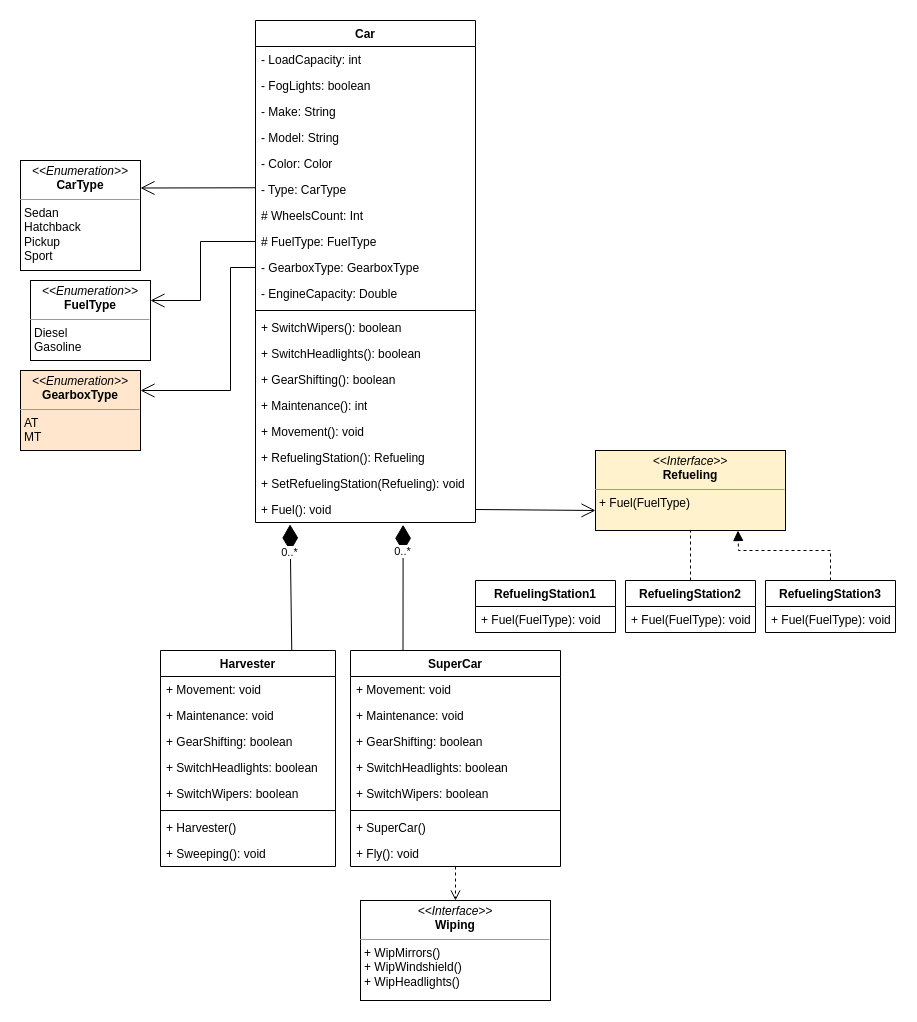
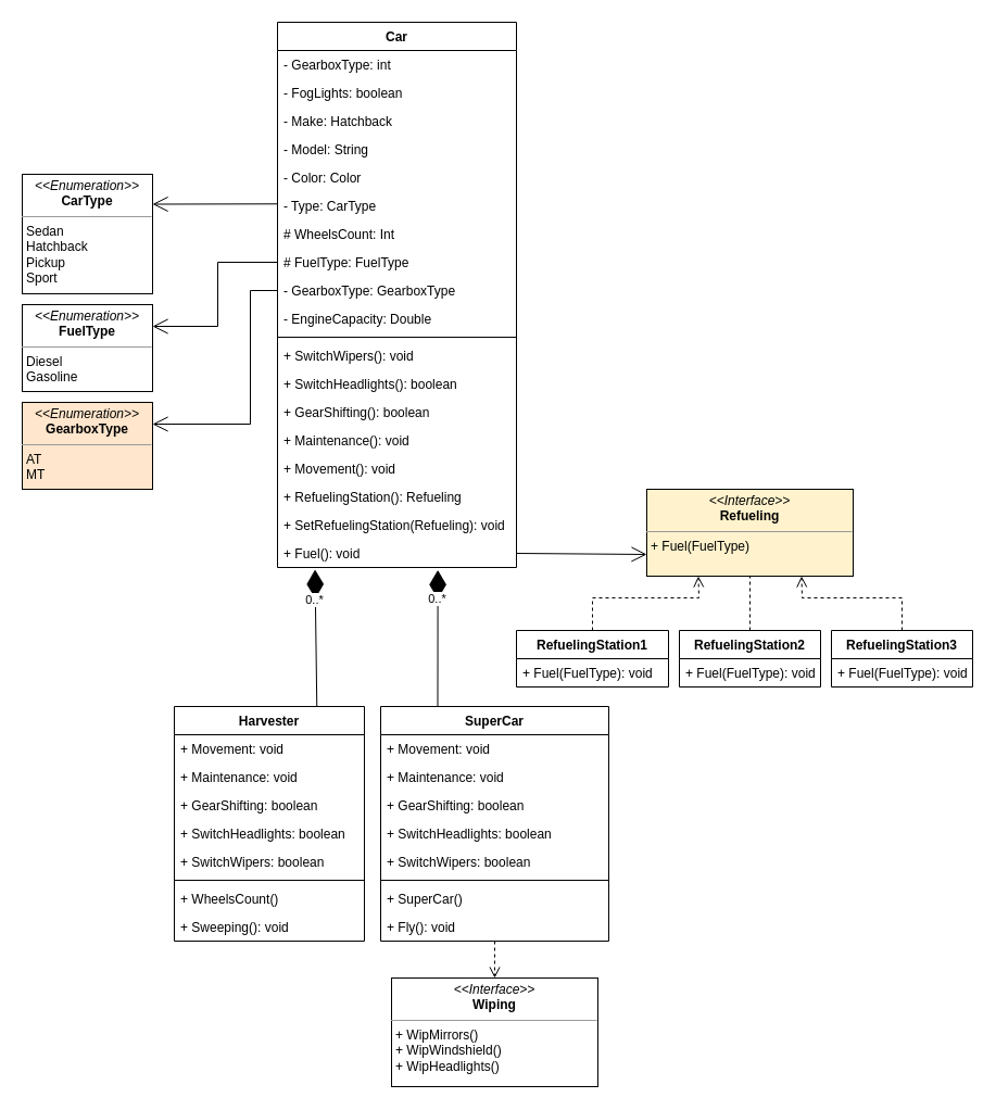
- <mxCell id="12" value="- LoadCapacity: int" style="text;strokeColor=none;fillColor=none;align=left;verticalAlign=top;spacingLeft=4;spacingRight=4;overflow=hidden;rotatable=0;points=[[0,0.5],[1,0.5]];portConstraint=eastwest;whiteSpace=wrap;" vertex="1" parent="11"><mxGeometry y="26" width="220" height="26" as="geometry" /></mxCell>
+ <mxCell id="12" value="- GearboxType: int" style="text;strokeColor=none;fillColor=none;align=left;verticalAlign=top;spacingLeft=4;spacingRight=4;overflow=hidden;rotatable=0;points=[[0,0.5],[1,0.5]];portConstraint=eastwest;whiteSpace=wrap;" vertex="1" parent="11"><mxGeometry y="26" width="220" height="26" as="geometry" /></mxCell>
- <mxCell id="14" value="- Make: String" style="text;strokeColor=none;fillColor=none;align=left;verticalAlign=top;spacingLeft=4;spacingRight=4;overflow=hidden;rotatable=0;points=[[0,0.5],[1,0.5]];portConstraint=eastwest;whiteSpace=wrap;" vertex="1" parent="11"><mxGeometry y="78" width="220" height="26" as="geometry" /></mxCell>
+ <mxCell id="14" value="- Make: Hatchback" style="text;strokeColor=none;fillColor=none;align=left;verticalAlign=top;spacingLeft=4;spacingRight=4;overflow=hidden;rotatable=0;points=[[0,0.5],[1,0.5]];portConstraint=eastwest;whiteSpace=wrap;" vertex="1" parent="11"><mxGeometry y="78" width="220" height="26" as="geometry" /></mxCell>
- <mxCell id="49" value="&lt;p style=&quot;margin: 4px 0px 0px; text-align: center; line-height: 1.2;&quot;&gt;&lt;i&gt;&amp;lt;&amp;lt;Enumeration&amp;gt;&amp;gt;&lt;/i&gt;&lt;br&gt;&lt;b&gt;FuelType&lt;/b&gt;&lt;/p&gt;&lt;hr size=&quot;1&quot;&gt;&lt;p style=&quot;margin:0px;margin-left:4px;&quot;&gt;Diesel&lt;/p&gt;&lt;p style=&quot;margin:0px;margin-left:4px;&quot;&gt;Gasoline&lt;/p&gt;" style="verticalAlign=top;align=left;overflow=fill;fontSize=12;fontFamily=Helvetica;html=1;" vertex="1" parent="1"><mxGeometry x="30" y="280" width="120" height="80" as="geometry" /></mxCell>
+ <mxCell id="49" value="&lt;p style=&quot;margin: 4px 0px 0px; text-align: center; line-height: 1.2;&quot;&gt;&lt;i&gt;&amp;lt;&amp;lt;Enumeration&amp;gt;&amp;gt;&lt;/i&gt;&lt;br&gt;&lt;b&gt;FuelType&lt;/b&gt;&lt;/p&gt;&lt;hr size=&quot;1&quot;&gt;&lt;p style=&quot;margin:0px;margin-left:4px;&quot;&gt;Diesel&lt;/p&gt;&lt;p style=&quot;margin:0px;margin-left:4px;&quot;&gt;Gasoline&lt;/p&gt;" style="verticalAlign=top;align=left;overflow=fill;fontSize=12;fontFamily=Helvetica;html=1;" vertex="1" parent="1"><mxGeometry x="20" y="280" width="120" height="80" as="geometry" /></mxCell>
- <mxCell id="23" value="+ SwitchWipers(): boolean" style="text;strokeColor=none;fillColor=none;align=left;verticalAlign=top;spacingLeft=4;spacingRight=4;overflow=hidden;rotatable=0;points=[[0,0.5],[1,0.5]];portConstraint=eastwest;whiteSpace=wrap;" vertex="1" parent="11"><mxGeometry y="294" width="220" height="26" as="geometry" /></mxCell>
+ <mxCell id="23" value="+ SwitchWipers(): void" style="text;strokeColor=none;fillColor=none;align=left;verticalAlign=top;spacingLeft=4;spacingRight=4;overflow=hidden;rotatable=0;points=[[0,0.5],[1,0.5]];portConstraint=eastwest;whiteSpace=wrap;" vertex="1" parent="11"><mxGeometry y="294" width="220" height="26" as="geometry" /></mxCell>
- <mxCell id="26" value="+ Maintenance(): int" style="text;strokeColor=none;fillColor=none;align=left;verticalAlign=top;spacingLeft=4;spacingRight=4;overflow=hidden;rotatable=0;points=[[0,0.5],[1,0.5]];portConstraint=eastwest;whiteSpace=wrap;" vertex="1" parent="11"><mxGeometry y="372" width="220" height="26" as="geometry" /></mxCell>
+ <mxCell id="26" value="+ Maintenance(): void" style="text;strokeColor=none;fillColor=none;align=left;verticalAlign=top;spacingLeft=4;spacingRight=4;overflow=hidden;rotatable=0;points=[[0,0.5],[1,0.5]];portConstraint=eastwest;whiteSpace=wrap;" vertex="1" parent="11"><mxGeometry y="372" width="220" height="26" as="geometry" /></mxCell>
- <mxCell id="54" value="" style="html=1;verticalAlign=bottom;endArrow=block;dashed=1;endSize=8;rounded=0;exitX=0.5;exitY=0;exitDx=0;exitDy=0;entryX=0.75;entryY=1;entryDx=0;entryDy=0;" edge="1" parent="1" source="46" target="40"><mxGeometry relative="1" as="geometry"><mxPoint x="525" y="520" as="sourcePoint" /><mxPoint x="445" y="520" as="targetPoint" /><Array as="points"><mxPoint x="830" y="550" /><mxPoint x="738" y="550" /></Array></mxGeometry></mxCell>
+ <mxCell id="54" value="" style="html=1;verticalAlign=bottom;endArrow=open;dashed=1;endSize=8;rounded=0;exitX=0.5;exitY=0;exitDx=0;exitDy=0;entryX=0.75;entryY=1;entryDx=0;entryDy=0;" edge="1" parent="1" source="46" target="40"><mxGeometry relative="1" as="geometry"><mxPoint x="525" y="520" as="sourcePoint" /><mxPoint x="445" y="520" as="targetPoint" /><Array as="points"><mxPoint x="830" y="550" /><mxPoint x="738" y="550" /></Array></mxGeometry></mxCell>
+ <mxCell id="56" value="" style="html=1;verticalAlign=bottom;endArrow=open;dashed=1;endSize=8;rounded=0;exitX=0.5;exitY=0;exitDx=0;exitDy=0;entryX=0.25;entryY=1;entryDx=0;entryDy=0;" edge="1" parent="1" source="42" target="40"><mxGeometry relative="1" as="geometry"><mxPoint x="545" y="540" as="sourcePoint" /><mxPoint x="465" y="540" as="targetPoint" /><Array as="points"><mxPoint x="545" y="550" /><mxPoint x="643" y="550" /></Array></mxGeometry></mxCell>
- <mxCell id="38" value="+ Harvester()" style="text;strokeColor=none;fillColor=none;align=left;verticalAlign=top;spacingLeft=4;spacingRight=4;overflow=hidden;rotatable=0;points=[[0,0.5],[1,0.5]];portConstraint=eastwest;" vertex="1" parent="31"><mxGeometry y="164" width="175" height="26" as="geometry" /></mxCell>
+ <mxCell id="38" value="+ WheelsCount()" style="text;strokeColor=none;fillColor=none;align=left;verticalAlign=top;spacingLeft=4;spacingRight=4;overflow=hidden;rotatable=0;points=[[0,0.5],[1,0.5]];portConstraint=eastwest;" vertex="1" parent="31"><mxGeometry y="164" width="175" height="26" as="geometry" /></mxCell>
